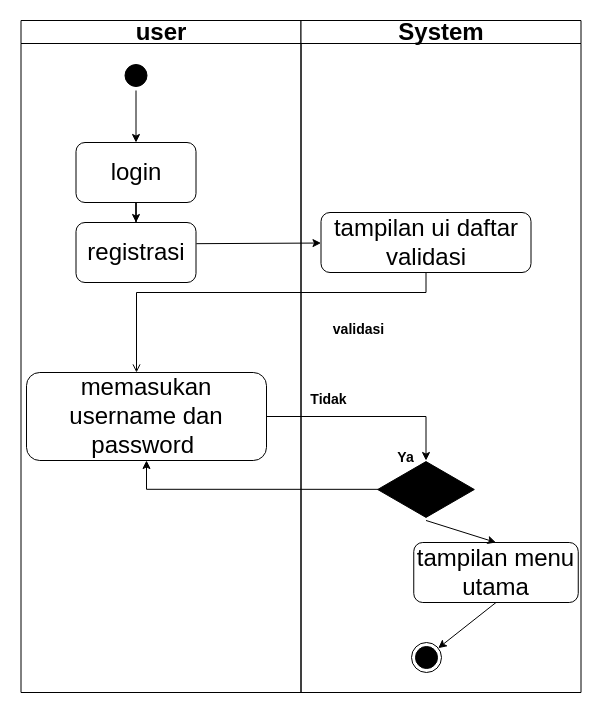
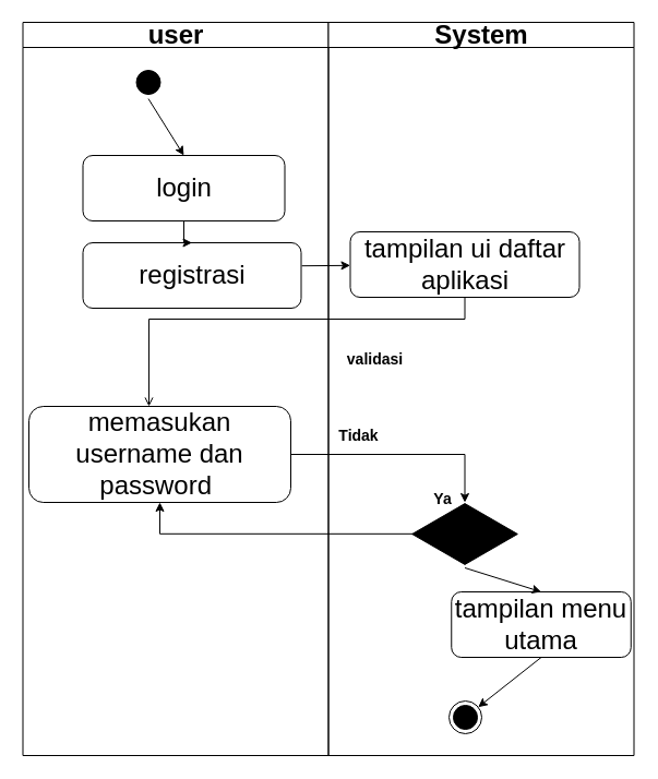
- <mxCell id="4" value="&lt;font style=&quot;font-size: 24px&quot;&gt;login&lt;/font&gt;" style="rounded=1;whiteSpace=wrap;html=1;" parent="2" vertex="1"><mxGeometry x="55" y="122" width="120" height="60" as="geometry" /></mxCell>
+ <mxCell id="4" value="&lt;font style=&quot;font-size: 24px&quot;&gt;login&lt;/font&gt;" style="rounded=1;whiteSpace=wrap;html=1;" parent="2" vertex="1"><mxGeometry x="55" y="122" width="185" height="60" as="geometry" /></mxCell>
- <mxCell id="10" value="&lt;font style=&quot;font-size: 24px&quot;&gt;tampilan ui daftar validasi&lt;/font&gt;" style="rounded=1;whiteSpace=wrap;html=1;" parent="9" vertex="1"><mxGeometry x="20" y="192" width="210" height="60" as="geometry" /></mxCell>
+ <mxCell id="10" value="&lt;font style=&quot;font-size: 24px&quot;&gt;tampilan ui daftar aplikasi&lt;/font&gt;" style="rounded=1;whiteSpace=wrap;html=1;" parent="9" vertex="1"><mxGeometry x="20" y="192" width="210" height="60" as="geometry" /></mxCell>
- <mxCell id="7" value="&lt;font style=&quot;font-size: 24px&quot;&gt;registrasi&lt;/font&gt;" style="rounded=1;whiteSpace=wrap;html=1;fillColor=rgb(255, 255, 255);strokeColor=rgb(0, 0, 0);fontColor=rgb(0, 0, 0);" vertex="1" parent="2"><mxGeometry x="55" y="202" width="120" height="60" as="geometry" /></mxCell>
+ <mxCell id="7" value="&lt;font style=&quot;font-size: 24px&quot;&gt;registrasi&lt;/font&gt;" style="rounded=1;whiteSpace=wrap;html=1;fillColor=rgb(255, 255, 255);strokeColor=rgb(0, 0, 0);fontColor=rgb(0, 0, 0);" vertex="1" parent="2"><mxGeometry x="55" y="202" width="200" height="60" as="geometry" /></mxCell>
- <mxCell id="12" value="&lt;font style=&quot;font-size: 14px&quot;&gt;validasi&lt;/font&gt;" style="text;strokeColor=none;fillColor=none;html=1;fontSize=24;fontStyle=1;verticalAlign=middle;align=center;" parent="9" vertex="1"><mxGeometry x="30.5" y="292" width="54.5" height="28" as="geometry" /></mxCell>
+ <mxCell id="12" value="&lt;font style=&quot;font-size: 14px&quot;&gt;validasi&lt;/font&gt;" style="text;strokeColor=none;fillColor=none;html=1;fontSize=24;fontStyle=1;verticalAlign=middle;align=center;" parent="9" vertex="1"><mxGeometry x="15.5" y="292" width="54.5" height="28" as="geometry" /></mxCell>
